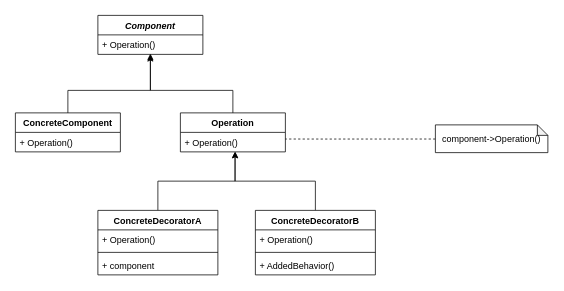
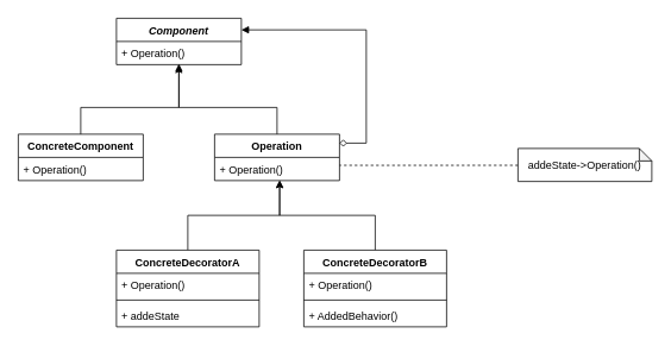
+ <mxCell id="8" style="edgeStyle=orthogonalEdgeStyle;rounded=0;orthogonalLoop=1;jettySize=auto;html=1;entryX=1;entryY=0.25;entryDx=0;entryDy=0;endArrow=block;endFill=1;startArrow=diamond;startFill=0;" edge="1" parent="1" source="9" target="2"><mxGeometry relative="1" as="geometry"><Array as="points"><mxPoint x="410" y="160" /><mxPoint x="410" y="33" /></Array></mxGeometry></mxCell>
- <mxCell id="22" value="&lt;div style=&quot;text-align: left&quot;&gt;component-&amp;gt;Operation()&lt;/div&gt;" style="shape=note;whiteSpace=wrap;html=1;backgroundOutline=1;darkOpacity=0.05;size=14;" vertex="1" parent="1"><mxGeometry x="580" y="166" width="150" height="37" as="geometry" /></mxCell>
+ <mxCell id="22" value="&lt;div style=&quot;text-align: left&quot;&gt;addeState-&amp;gt;Operation()&lt;/div&gt;" style="shape=note;whiteSpace=wrap;html=1;backgroundOutline=1;darkOpacity=0.05;size=14;" vertex="1" parent="1"><mxGeometry x="580" y="166" width="150" height="37" as="geometry" /></mxCell>
- <mxCell id="15" value="+ component" style="text;strokeColor=none;fillColor=none;align=left;verticalAlign=top;spacingLeft=4;spacingRight=4;overflow=hidden;rotatable=0;points=[[0,0.5],[1,0.5]];portConstraint=eastwest;" vertex="1" parent="12"><mxGeometry y="60" width="160" height="26" as="geometry" /></mxCell>
+ <mxCell id="15" value="+ addeState" style="text;strokeColor=none;fillColor=none;align=left;verticalAlign=top;spacingLeft=4;spacingRight=4;overflow=hidden;rotatable=0;points=[[0,0.5],[1,0.5]];portConstraint=eastwest;" vertex="1" parent="12"><mxGeometry y="60" width="160" height="26" as="geometry" /></mxCell>
